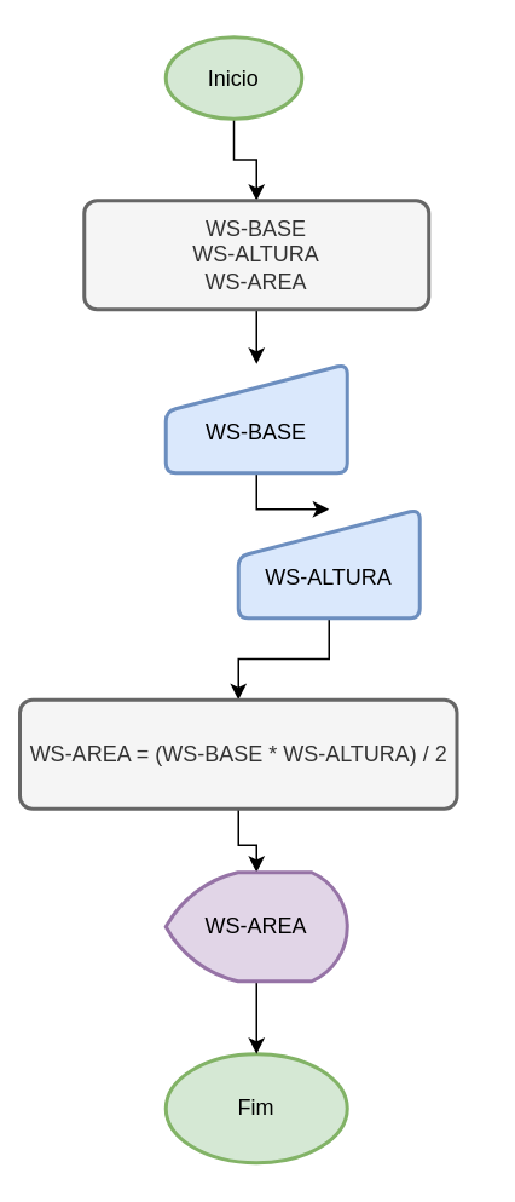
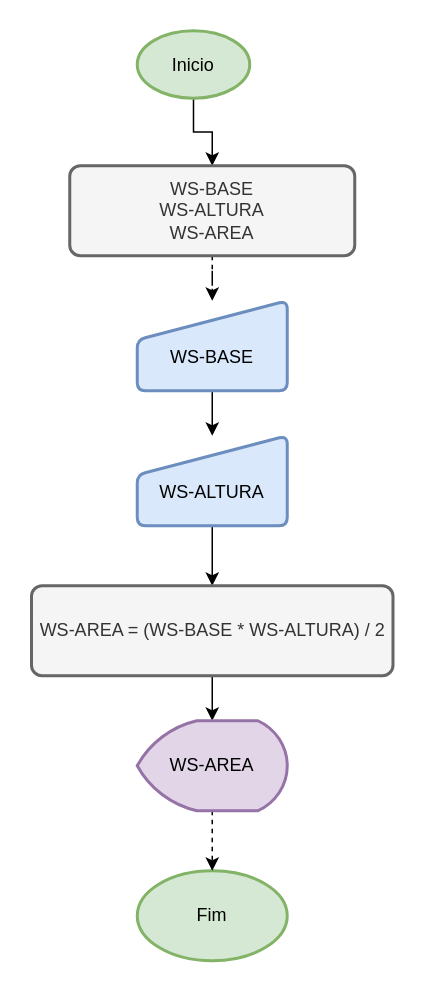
- <mxCell id="5" value="" style="edgeStyle=orthogonalEdgeStyle;rounded=0;orthogonalLoop=1;jettySize=auto;html=1;" edge="1" parent="1" source="6" target="8"><mxGeometry relative="1" as="geometry" /></mxCell>
+ <mxCell id="5" value="" style="edgeStyle=orthogonalEdgeStyle;rounded=0;orthogonalLoop=1;jettySize=auto;html=1;dashed=1;" edge="1" parent="1" source="6" target="8"><mxGeometry relative="1" as="geometry" /></mxCell>
- <mxCell id="10" value="&lt;div&gt;&lt;br&gt;&lt;/div&gt;WS-ALTURA" style="html=1;strokeWidth=2;shape=manualInput;whiteSpace=wrap;rounded=1;size=26;arcSize=11;fillColor=#dae8fc;strokeColor=#6c8ebf;" vertex="1" parent="1"><mxGeometry x="131" y="280" width="100" height="60" as="geometry" /></mxCell>
+ <mxCell id="10" value="&lt;div&gt;&lt;br&gt;&lt;/div&gt;WS-ALTURA" style="html=1;strokeWidth=2;shape=manualInput;whiteSpace=wrap;rounded=1;size=26;arcSize=11;fillColor=#dae8fc;strokeColor=#6c8ebf;" vertex="1" parent="1"><mxGeometry x="91" y="290" width="100" height="60" as="geometry" /></mxCell>
- <mxCell id="12" value="&lt;div&gt;WS-AREA = (WS-BASE * WS-ALTURA) / 2&lt;/div&gt;" style="rounded=1;whiteSpace=wrap;html=1;absoluteArcSize=1;arcSize=14;strokeWidth=2;fillColor=#f5f5f5;fontColor=#333333;strokeColor=#666666;" vertex="1" parent="1"><mxGeometry x="10.5" y="385" width="241" height="60" as="geometry" /></mxCell>
+ <mxCell id="12" value="&lt;div&gt;WS-AREA = (WS-BASE * WS-ALTURA) / 2&lt;/div&gt;" style="rounded=1;whiteSpace=wrap;html=1;absoluteArcSize=1;arcSize=14;strokeWidth=2;fillColor=#f5f5f5;fontColor=#333333;strokeColor=#666666;" vertex="1" parent="1"><mxGeometry x="20.5" y="390" width="241" height="60" as="geometry" /></mxCell>
- <mxCell id="13" value="" style="edgeStyle=orthogonalEdgeStyle;rounded=0;orthogonalLoop=1;jettySize=auto;html=1;" edge="1" parent="1" source="14" target="4"><mxGeometry relative="1" as="geometry" /></mxCell>
+ <mxCell id="13" value="" style="edgeStyle=orthogonalEdgeStyle;rounded=0;orthogonalLoop=1;jettySize=auto;html=1;dashed=1;" edge="1" parent="1" source="14" target="4"><mxGeometry relative="1" as="geometry" /></mxCell>
